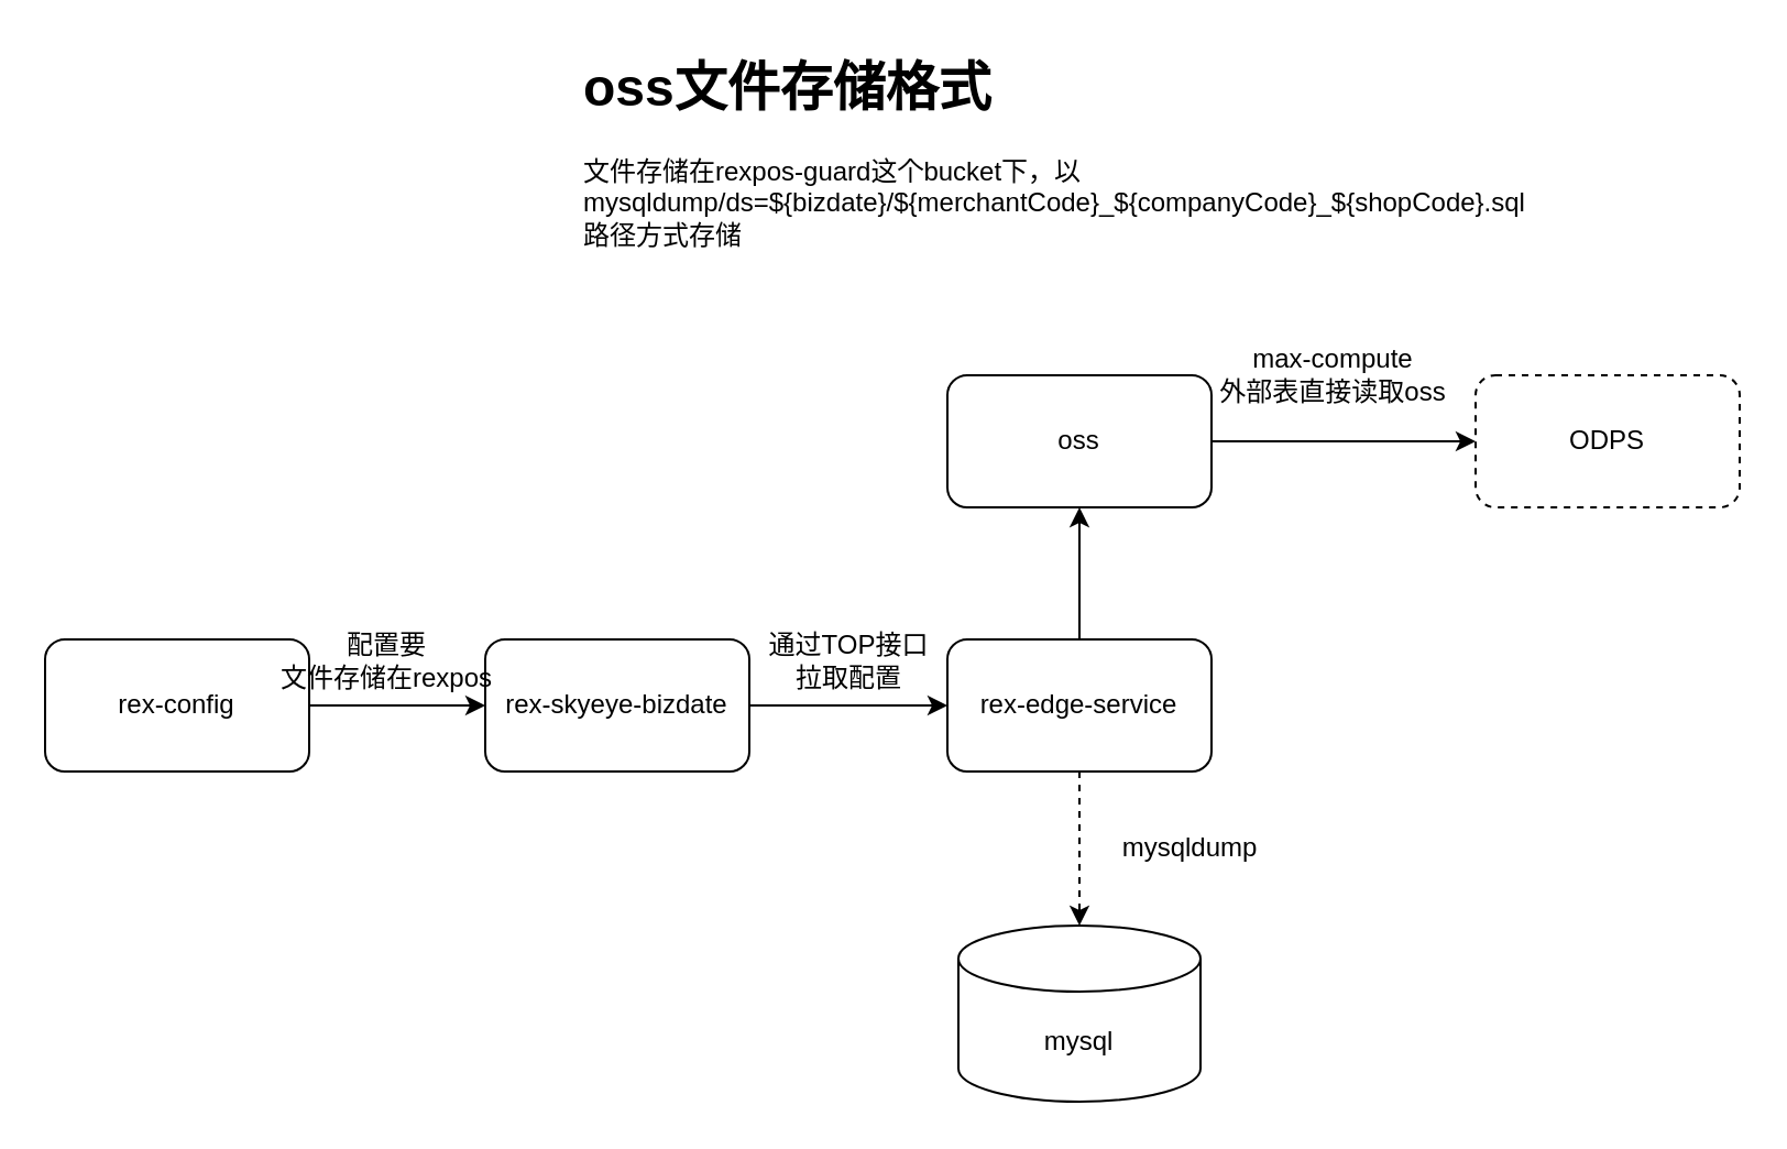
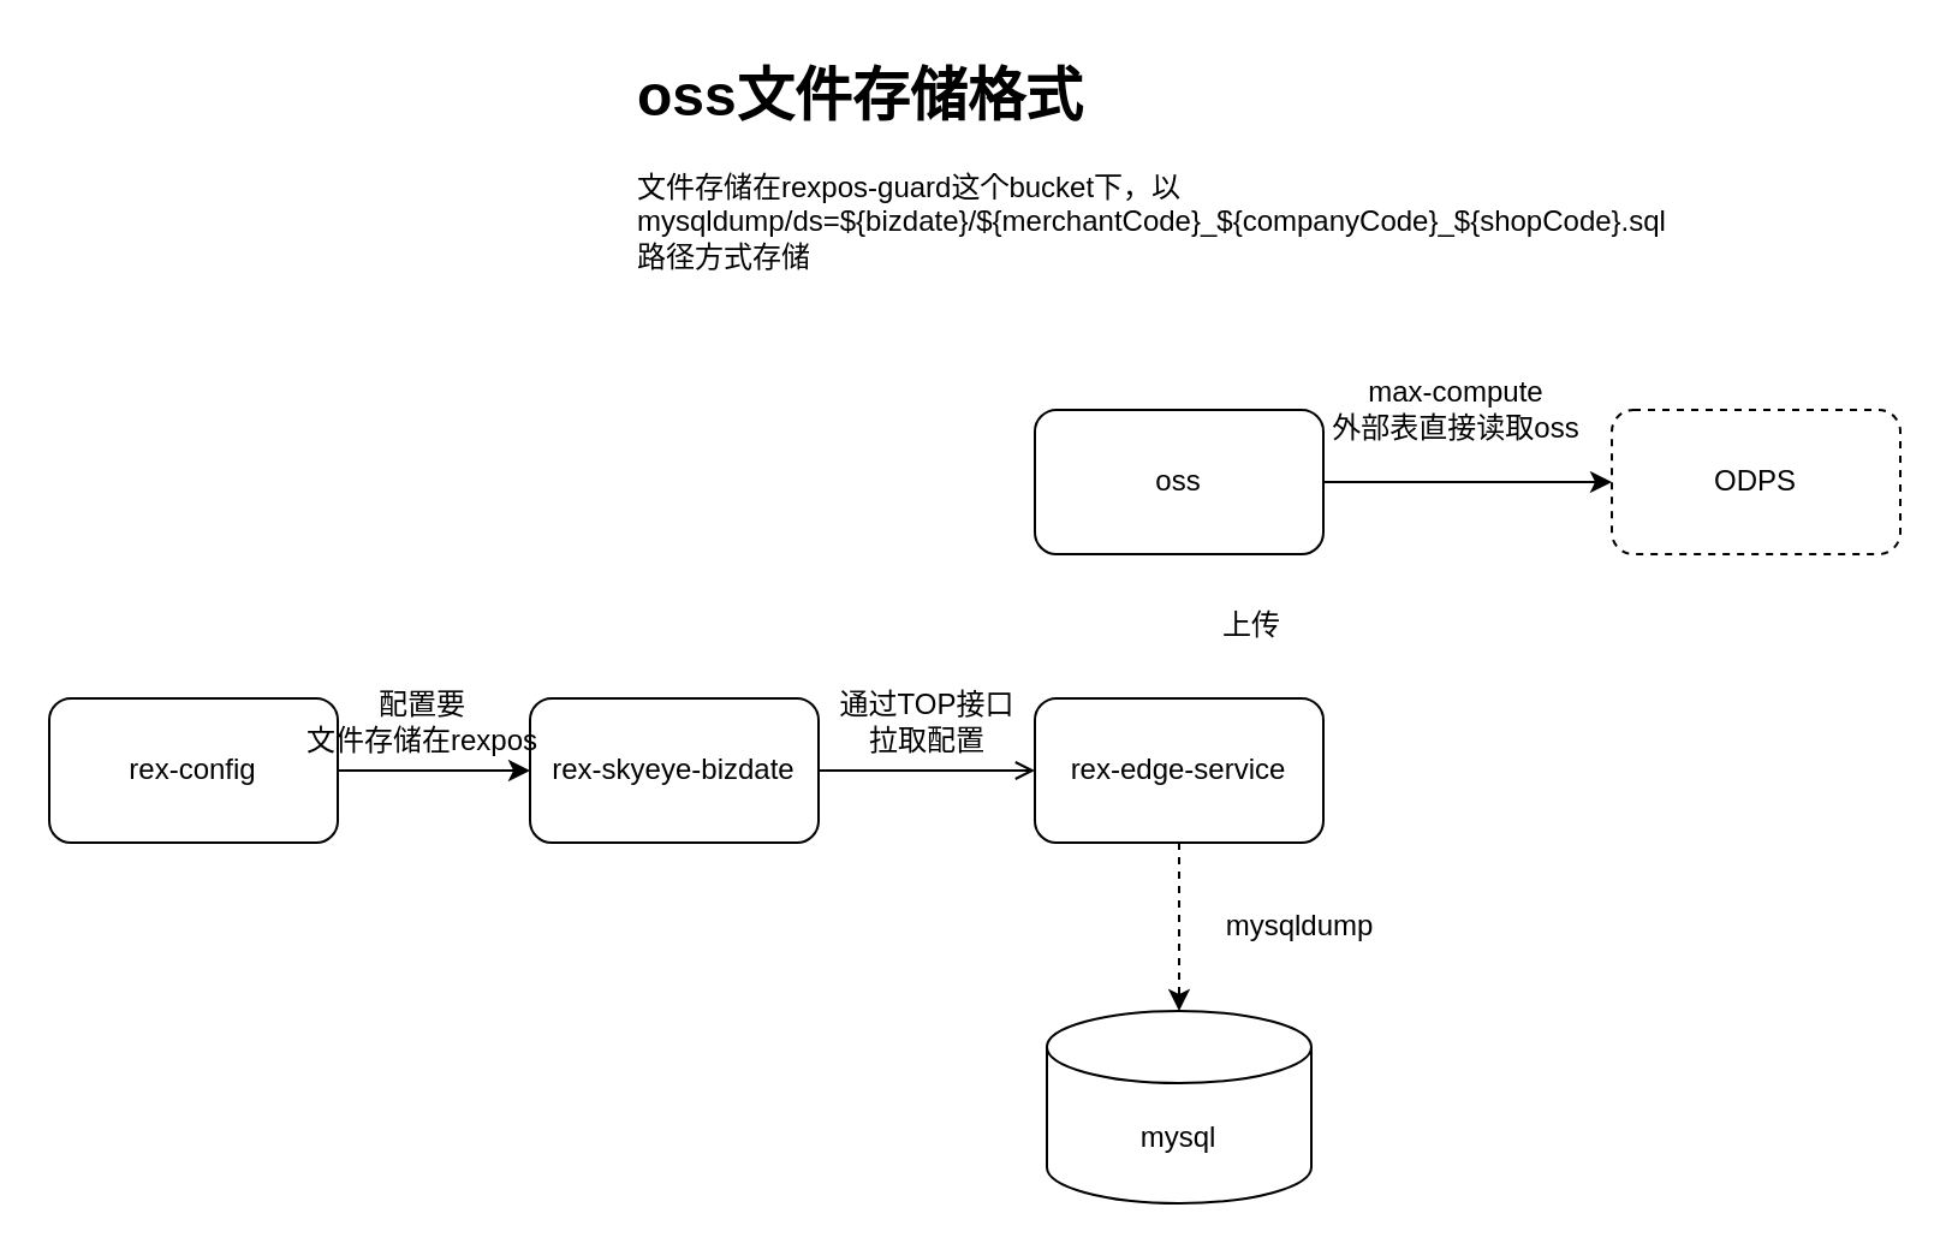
+ <mxCell id="15" value="上传" style="text;html=1;align=center;verticalAlign=middle;resizable=0;points=[];autosize=1;strokeColor=none;fillColor=none;" vertex="1" parent="1"><mxGeometry x="495" y="245" width="50" height="30" as="geometry" /></mxCell>
- <mxCell id="8" value="" style="endArrow=classic;html=1;rounded=0;exitX=0.5;exitY=0;exitDx=0;exitDy=0;entryX=0.5;entryY=1;entryDx=0;entryDy=0;" edge="1" parent="1" source="2" target="7"><mxGeometry width="50" height="50" relative="1" as="geometry"><mxPoint x="650" y="390" as="sourcePoint" /><mxPoint x="700" y="340" as="targetPoint" /></mxGeometry></mxCell>
- <mxCell id="10" value="" style="endArrow=classic;html=1;rounded=0;exitX=1;exitY=0.5;exitDx=0;exitDy=0;entryX=0;entryY=0.5;entryDx=0;entryDy=0;" edge="1" parent="1" source="9" target="2"><mxGeometry width="50" height="50" relative="1" as="geometry"><mxPoint x="130" y="490" as="sourcePoint" /><mxPoint x="180" y="440" as="targetPoint" /></mxGeometry></mxCell>
+ <mxCell id="10" value="" style="endArrow=open;html=1;rounded=0;exitX=1;exitY=0.5;exitDx=0;exitDy=0;entryX=0;entryY=0.5;entryDx=0;entryDy=0;" edge="1" parent="1" source="9" target="2"><mxGeometry width="50" height="50" relative="1" as="geometry"><mxPoint x="130" y="490" as="sourcePoint" /><mxPoint x="180" y="440" as="targetPoint" /></mxGeometry></mxCell>
